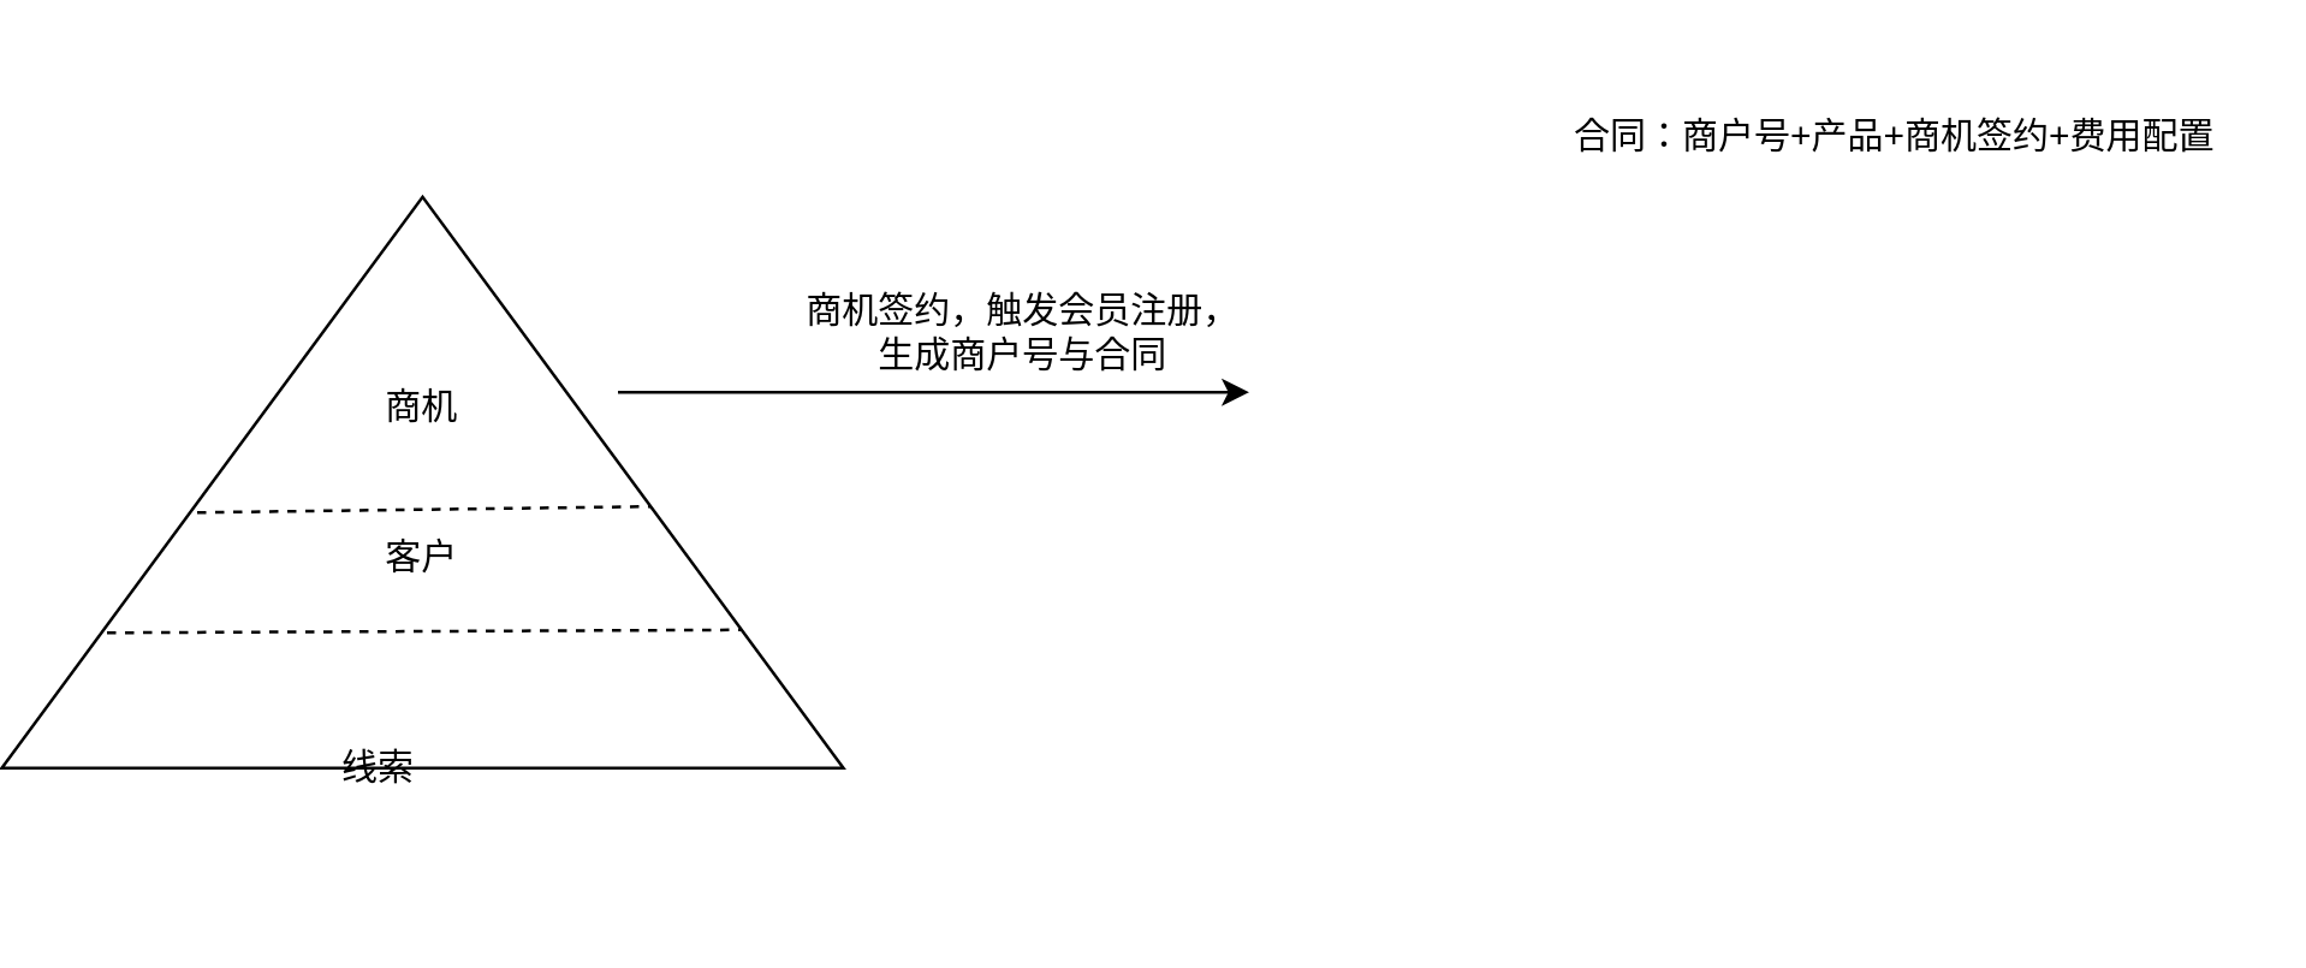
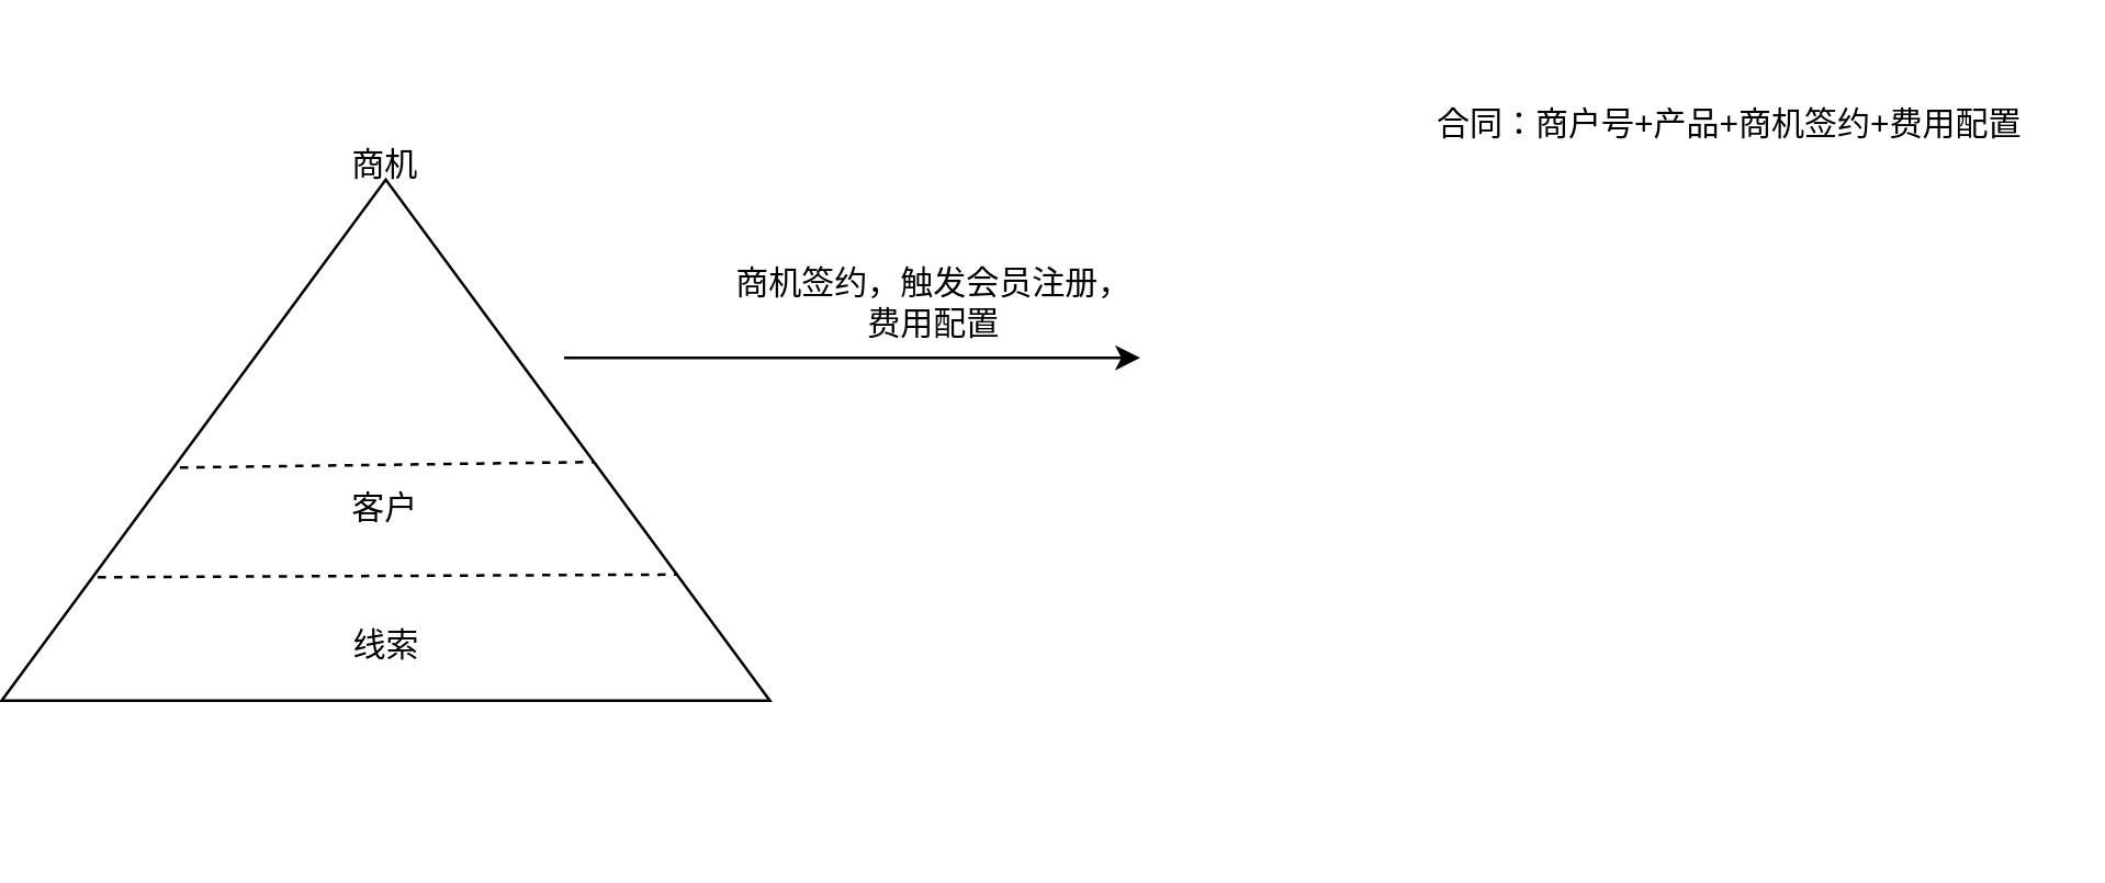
- <mxCell id="10" value="商机签约，触发会员注册，生成商户号与合同" style="text;html=1;strokeColor=none;fillColor=none;align=center;verticalAlign=middle;whiteSpace=wrap;rounded=0;" vertex="1" parent="1"><mxGeometry x="250" y="100" width="150" height="20" as="geometry" /></mxCell>
+ <mxCell id="10" value="商机签约，触发会员注册，费用配置" style="text;html=1;strokeColor=none;fillColor=none;align=center;verticalAlign=middle;whiteSpace=wrap;rounded=0;" vertex="1" parent="1"><mxGeometry x="250" y="100" width="150" height="20" as="geometry" /></mxCell>
- <mxCell id="8" value="商机" style="text;html=1;strokeColor=none;fillColor=none;align=center;verticalAlign=middle;whiteSpace=wrap;rounded=0;" vertex="1" parent="1"><mxGeometry x="95" y="120" width="60" height="30" as="geometry" /></mxCell>
+ <mxCell id="8" value="商机" style="text;html=1;strokeColor=none;fillColor=none;align=center;verticalAlign=middle;whiteSpace=wrap;rounded=0;" vertex="1" parent="1"><mxGeometry x="95" y="45" width="60" height="30" as="geometry" /></mxCell>
- <mxCell id="5" value="线索" style="text;html=1;strokeColor=none;fillColor=none;align=center;verticalAlign=middle;whiteSpace=wrap;rounded=0;" vertex="1" parent="1"><mxGeometry x="62.5" y="240" width="95" height="30" as="geometry" /></mxCell>
+ <mxCell id="5" value="线索" style="text;html=1;strokeColor=none;fillColor=none;align=center;verticalAlign=middle;whiteSpace=wrap;rounded=0;" vertex="1" parent="1"><mxGeometry x="77.5" y="220" width="95" height="30" as="geometry" /></mxCell>
